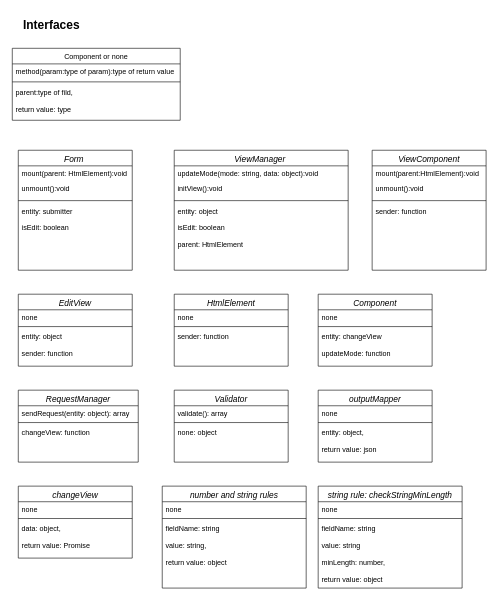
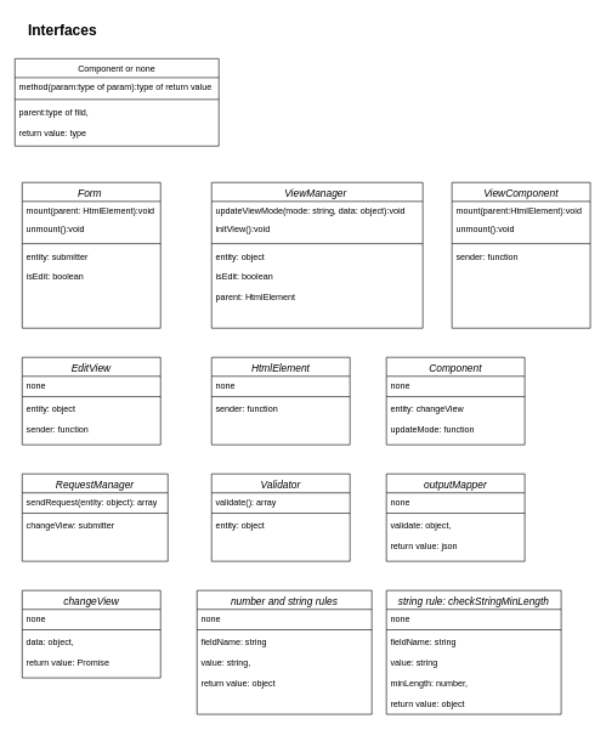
- <mxCell id="13" value="updateMode(mode: string, data: object):void" style="text;align=left;verticalAlign=top;spacingLeft=4;spacingRight=4;overflow=hidden;rotatable=0;points=[[0,0.5],[1,0.5]];portConstraint=eastwest;fontSize=12;" vertex="1" parent="12"><mxGeometry y="26" width="290" height="24" as="geometry" /></mxCell>
+ <mxCell id="13" value="updateViewMode(mode: string, data: object):void" style="text;align=left;verticalAlign=top;spacingLeft=4;spacingRight=4;overflow=hidden;rotatable=0;points=[[0,0.5],[1,0.5]];portConstraint=eastwest;fontSize=12;" vertex="1" parent="12"><mxGeometry y="26" width="290" height="24" as="geometry" /></mxCell>
- <mxCell id="37" value="changeView: function" style="text;align=left;verticalAlign=top;spacingLeft=4;spacingRight=4;overflow=hidden;rotatable=0;points=[[0,0.5],[1,0.5]];portConstraint=eastwest;" vertex="1" parent="34"><mxGeometry y="58" width="200" height="52" as="geometry" /></mxCell>
+ <mxCell id="37" value="changeView: submitter" style="text;align=left;verticalAlign=top;spacingLeft=4;spacingRight=4;overflow=hidden;rotatable=0;points=[[0,0.5],[1,0.5]];portConstraint=eastwest;" vertex="1" parent="34"><mxGeometry y="58" width="200" height="52" as="geometry" /></mxCell>
- <mxCell id="41" value="none: object" style="text;align=left;verticalAlign=top;spacingLeft=4;spacingRight=4;overflow=hidden;rotatable=0;points=[[0,0.5],[1,0.5]];portConstraint=eastwest;" vertex="1" parent="38"><mxGeometry y="58" width="190" height="52" as="geometry" /></mxCell>
+ <mxCell id="41" value="entity: object" style="text;align=left;verticalAlign=top;spacingLeft=4;spacingRight=4;overflow=hidden;rotatable=0;points=[[0,0.5],[1,0.5]];portConstraint=eastwest;" vertex="1" parent="38"><mxGeometry y="58" width="190" height="52" as="geometry" /></mxCell>
- <mxCell id="45" value="entity: object,&#10;&#10;return value: json" style="text;align=left;verticalAlign=top;spacingLeft=4;spacingRight=4;overflow=hidden;rotatable=0;points=[[0,0.5],[1,0.5]];portConstraint=eastwest;" vertex="1" parent="42"><mxGeometry y="58" width="190" height="62" as="geometry" /></mxCell>
+ <mxCell id="45" value="validate: object,&#10;&#10;return value: json" style="text;align=left;verticalAlign=top;spacingLeft=4;spacingRight=4;overflow=hidden;rotatable=0;points=[[0,0.5],[1,0.5]];portConstraint=eastwest;" vertex="1" parent="42"><mxGeometry y="58" width="190" height="62" as="geometry" /></mxCell>
